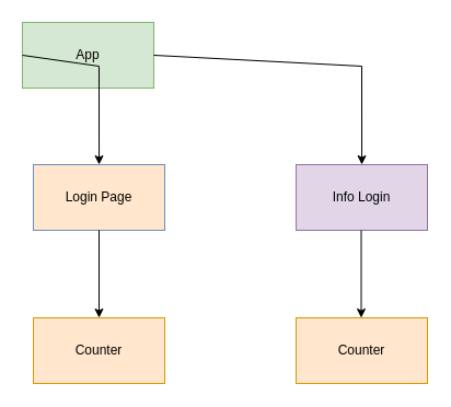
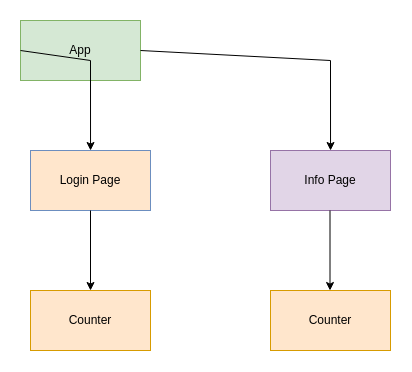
- <mxCell id="4" value="Info Login" style="rounded=0;whiteSpace=wrap;html=1;fillColor=#e1d5e7;strokeColor=#9673a6;" vertex="1" parent="1"><mxGeometry x="270" y="150" width="120" height="60" as="geometry" /></mxCell>
+ <mxCell id="4" value="Info Page" style="rounded=0;whiteSpace=wrap;html=1;fillColor=#e1d5e7;strokeColor=#9673a6;" vertex="1" parent="1"><mxGeometry x="270" y="150" width="120" height="60" as="geometry" /></mxCell>
